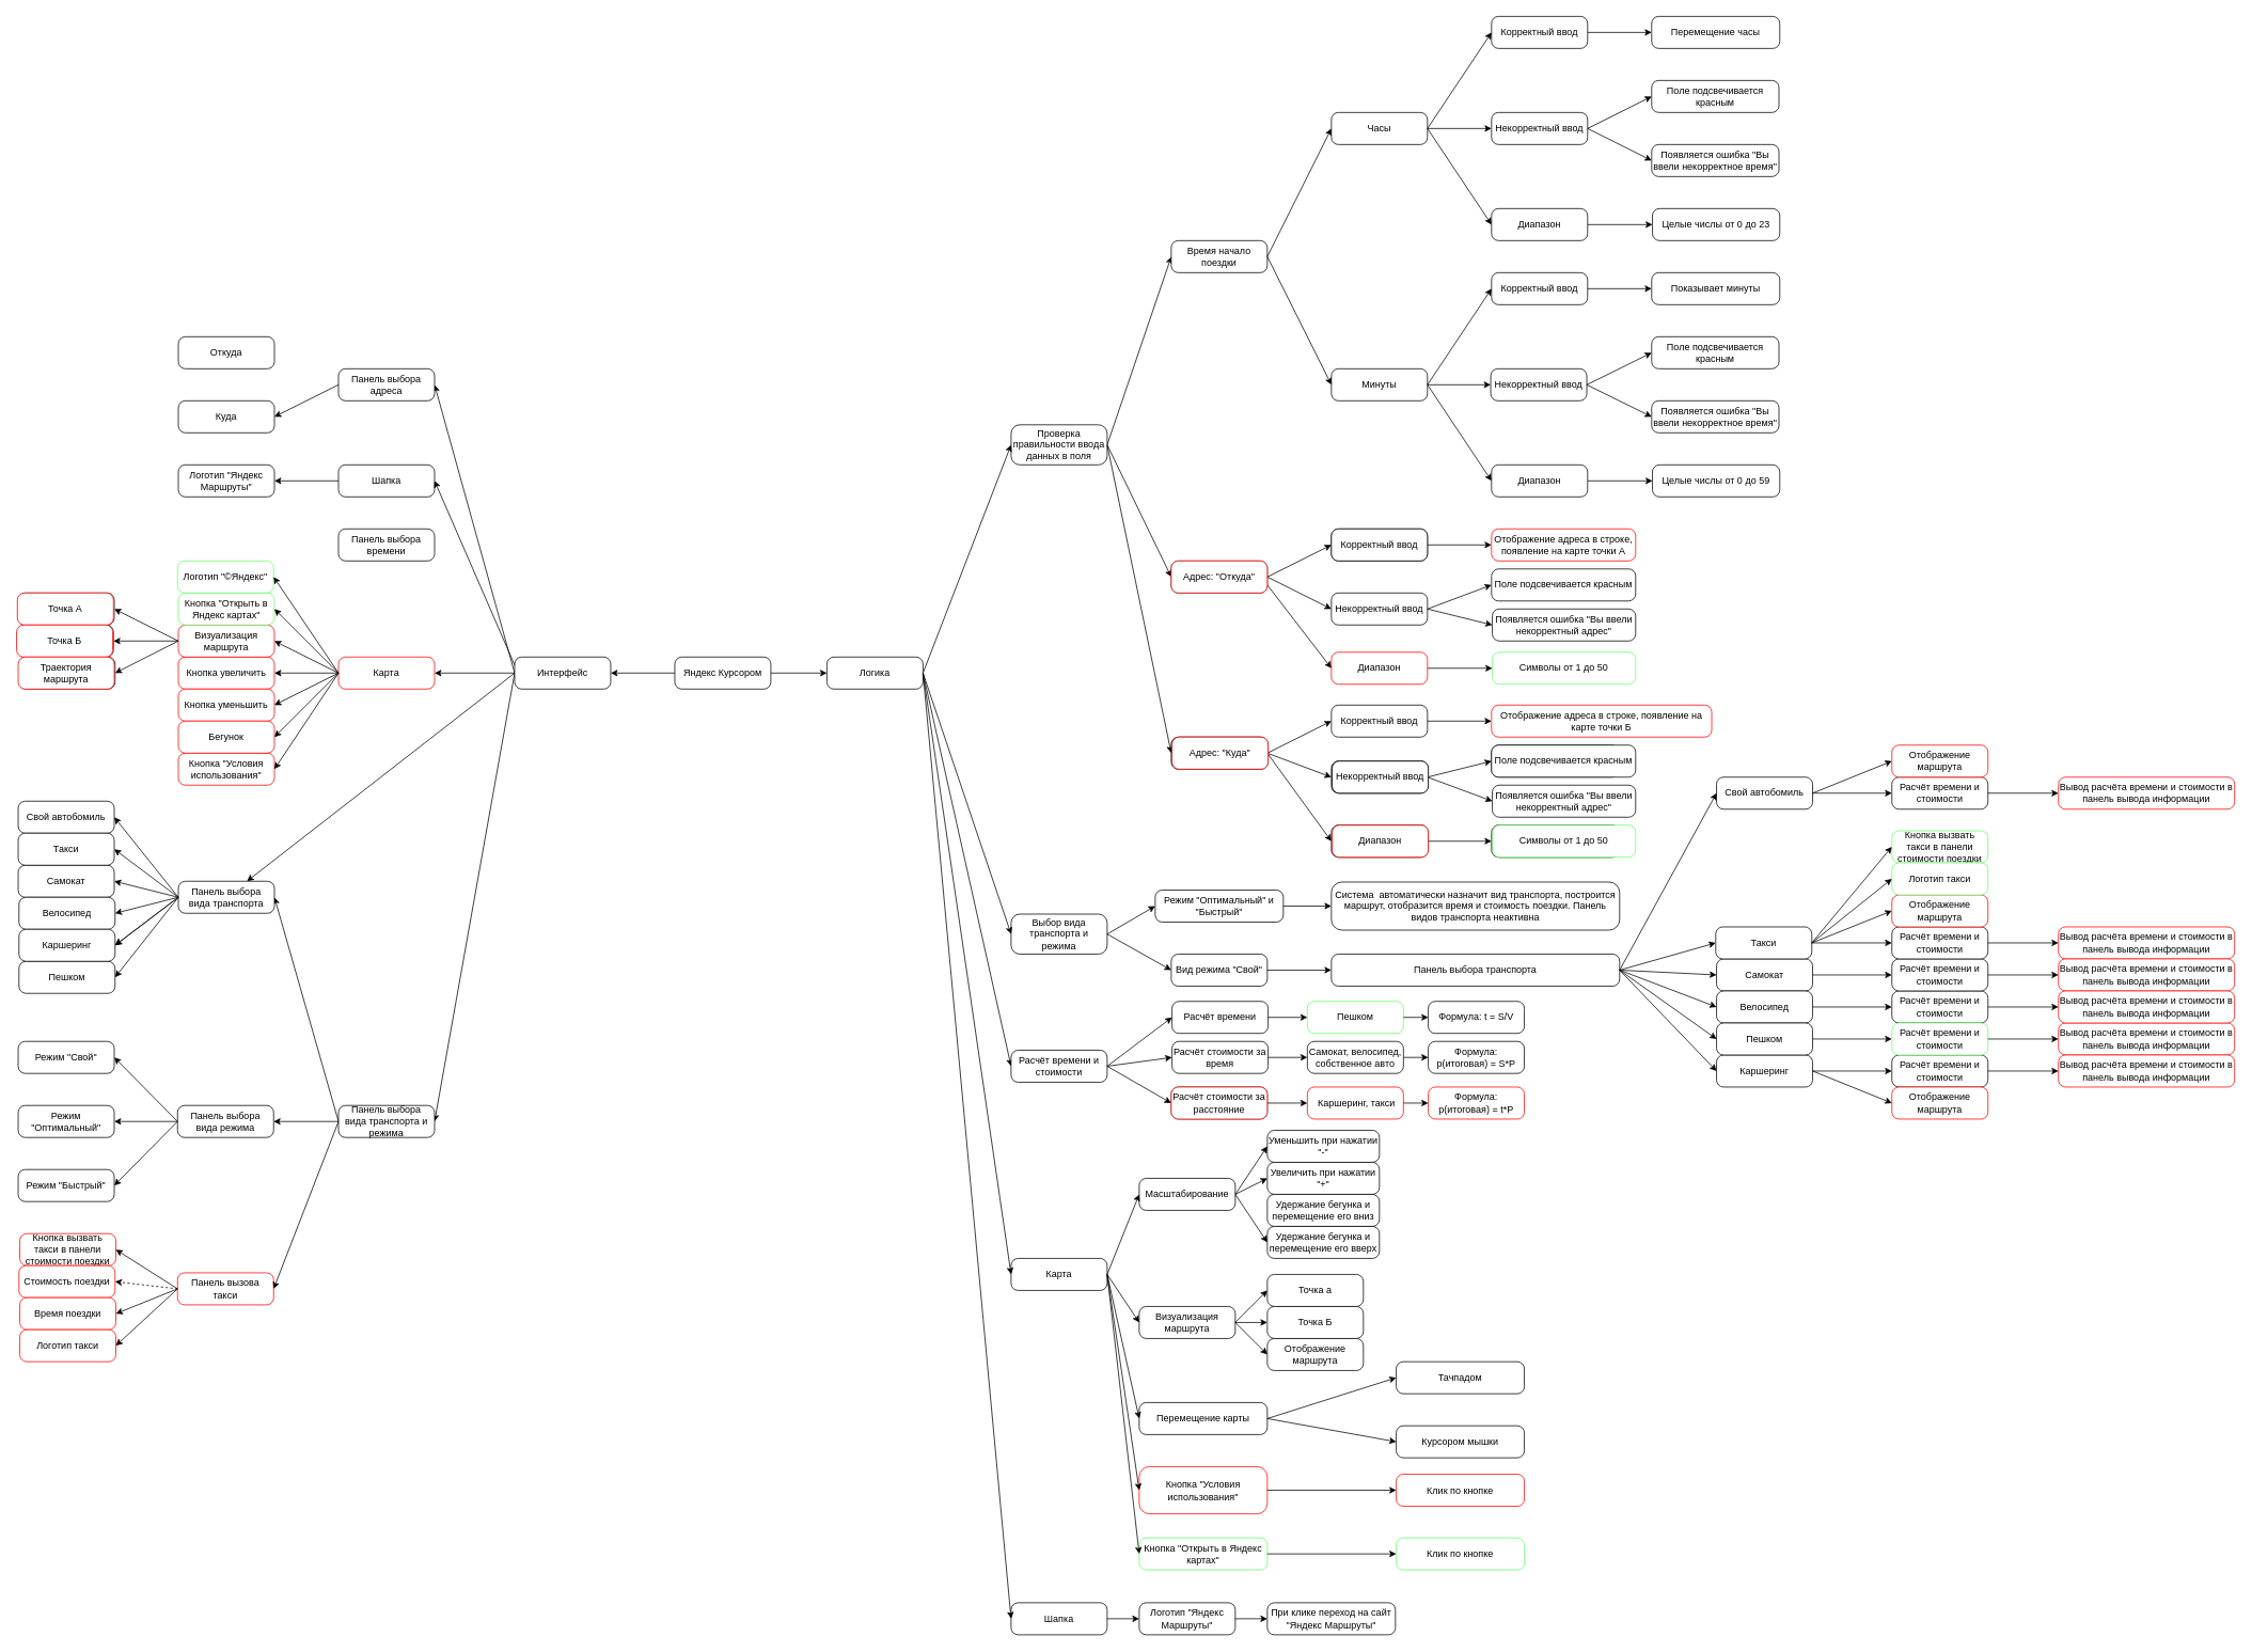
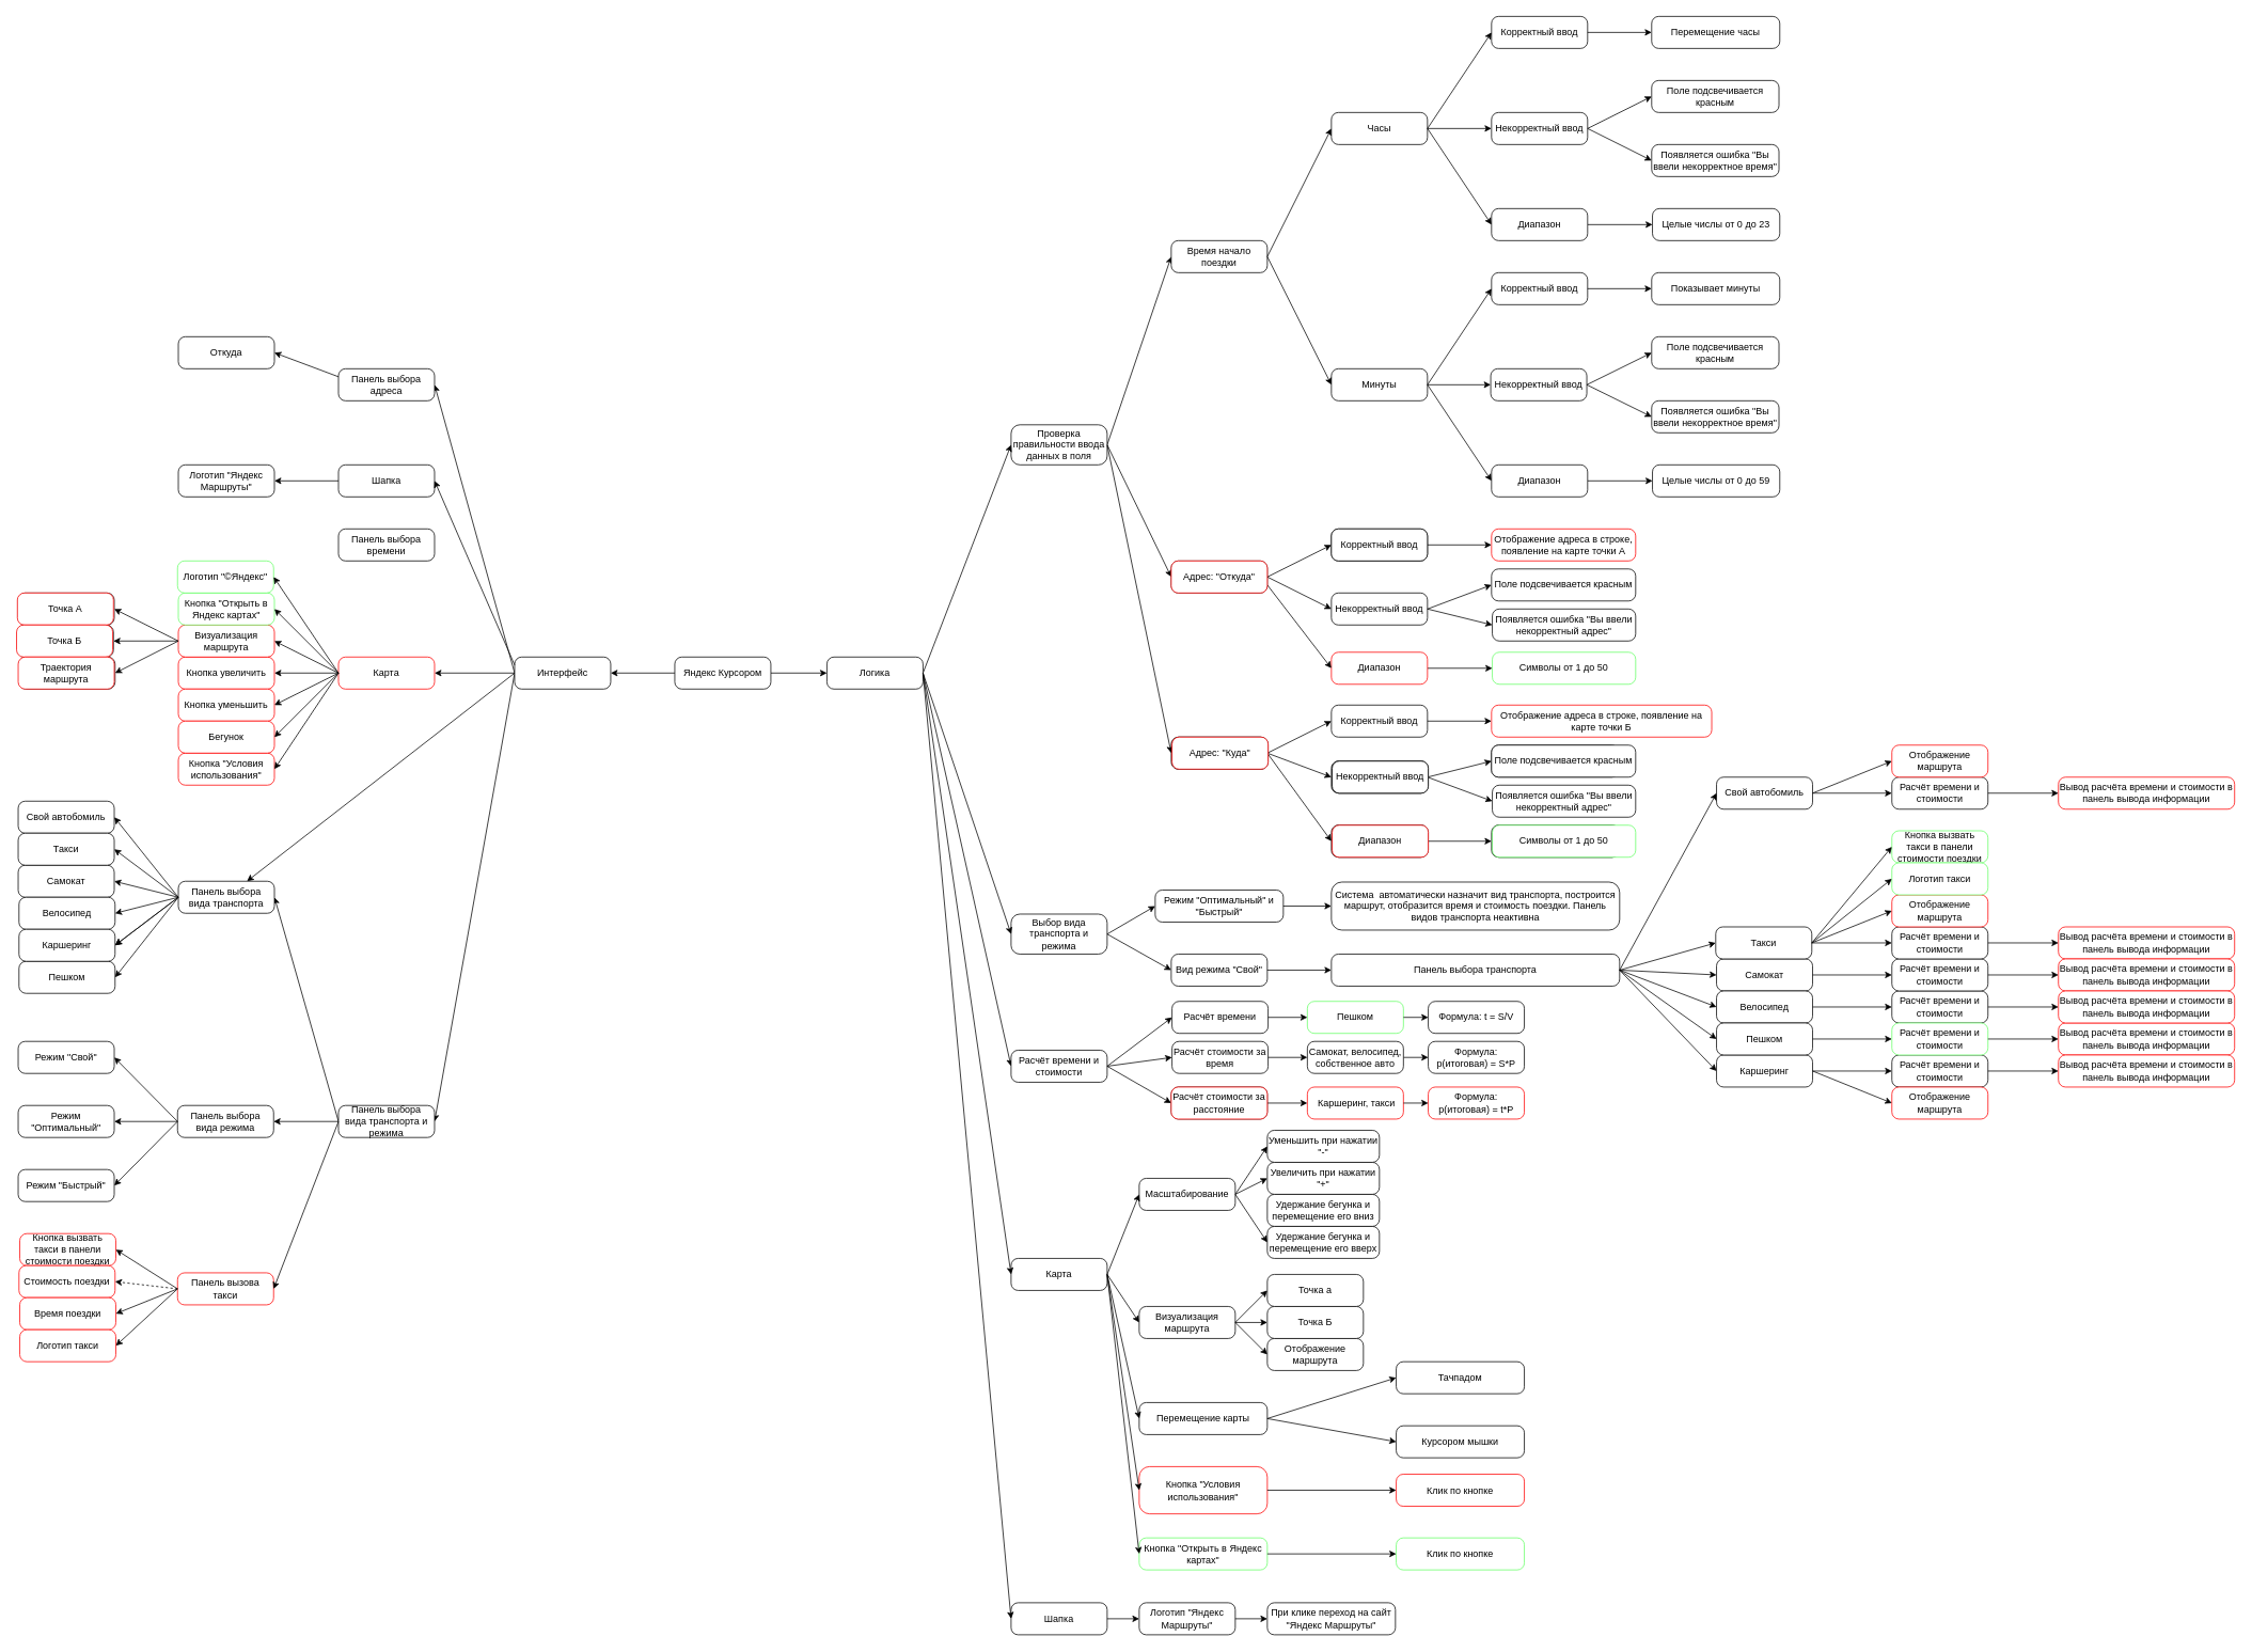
+ <mxCell id="16" style="edgeStyle=none;rounded=0;orthogonalLoop=1;jettySize=auto;html=1;exitX=0;exitY=0.25;exitDx=0;exitDy=0;entryX=1;entryY=0.5;entryDx=0;entryDy=0;" parent="1" source="17" target="36" edge="1"><mxGeometry relative="1" as="geometry"><mxPoint x="352" y="640" as="targetPoint" /></mxGeometry></mxCell>
- <mxCell id="15" style="edgeStyle=none;rounded=0;orthogonalLoop=1;jettySize=auto;html=1;exitX=0;exitY=0.5;exitDx=0;exitDy=0;entryX=1;entryY=0.5;entryDx=0;entryDy=0;" parent="1" source="17" target="35" edge="1"><mxGeometry relative="1" as="geometry"><mxPoint x="352" y="690" as="targetPoint" /></mxGeometry></mxCell>
- <mxCell id="35" value="Куда" style="rounded=1;whiteSpace=wrap;html=1;arcSize=22;" parent="1" vertex="1"><mxGeometry x="222" y="500" width="120" height="40" as="geometry" /></mxCell>
